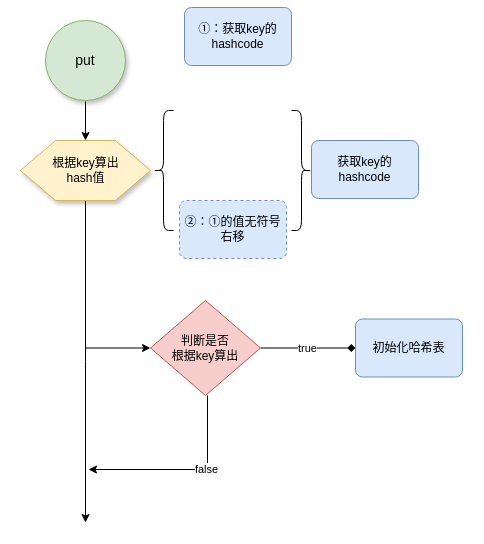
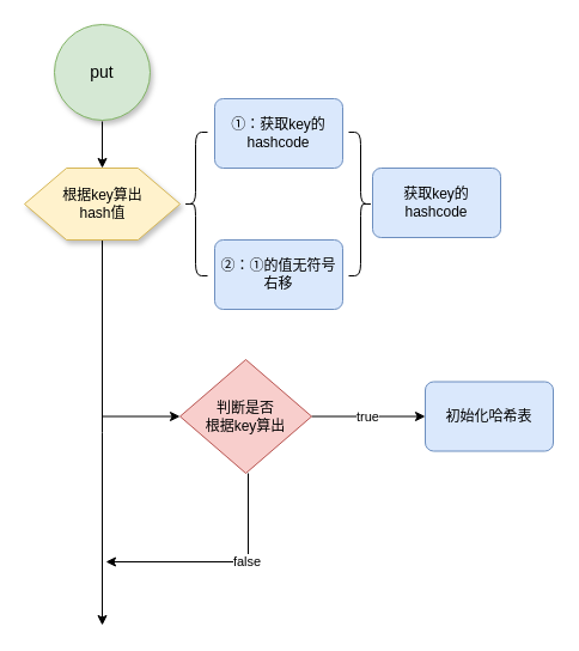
- <mxCell id="8" value="①：获取key的hashcode" style="rounded=1;whiteSpace=wrap;html=1;absoluteArcSize=1;arcSize=14;strokeWidth=1;fillColor=#dae8fc;strokeColor=#6c8ebf;" vertex="1" parent="1"><mxGeometry x="184" y="7" width="107" height="58" as="geometry" /></mxCell>
+ <mxCell id="8" value="①：获取key的hashcode" style="rounded=1;whiteSpace=wrap;html=1;absoluteArcSize=1;arcSize=14;strokeWidth=1;fillColor=#dae8fc;strokeColor=#6c8ebf;" vertex="1" parent="1"><mxGeometry x="179" y="82" width="107" height="58" as="geometry" /></mxCell>
- <mxCell id="9" value="②：①的值无符号右移" style="rounded=1;whiteSpace=wrap;html=1;absoluteArcSize=1;arcSize=14;strokeWidth=1;fillColor=#dae8fc;strokeColor=#6c8ebf;dashed=1;" vertex="1" parent="1"><mxGeometry x="179" y="200" width="107" height="58" as="geometry" /></mxCell>
+ <mxCell id="9" value="②：①的值无符号右移" style="rounded=1;whiteSpace=wrap;html=1;absoluteArcSize=1;arcSize=14;strokeWidth=1;fillColor=#dae8fc;strokeColor=#6c8ebf;" vertex="1" parent="1"><mxGeometry x="179" y="200" width="107" height="58" as="geometry" /></mxCell>
- <mxCell id="12" style="edgeStyle=orthogonalEdgeStyle;rounded=0;orthogonalLoop=1;jettySize=auto;html=1;exitX=1;exitY=0.5;exitDx=0;exitDy=0;exitPerimeter=0;entryX=0;entryY=0.5;entryDx=0;entryDy=0;endArrow=diamond;" edge="1" parent="1" source="16" target="17"><mxGeometry relative="1" as="geometry" /></mxCell>
+ <mxCell id="12" style="edgeStyle=orthogonalEdgeStyle;rounded=0;orthogonalLoop=1;jettySize=auto;html=1;exitX=1;exitY=0.5;exitDx=0;exitDy=0;exitPerimeter=0;entryX=0;entryY=0.5;entryDx=0;entryDy=0;" edge="1" parent="1" source="16" target="17"><mxGeometry relative="1" as="geometry" /></mxCell>
